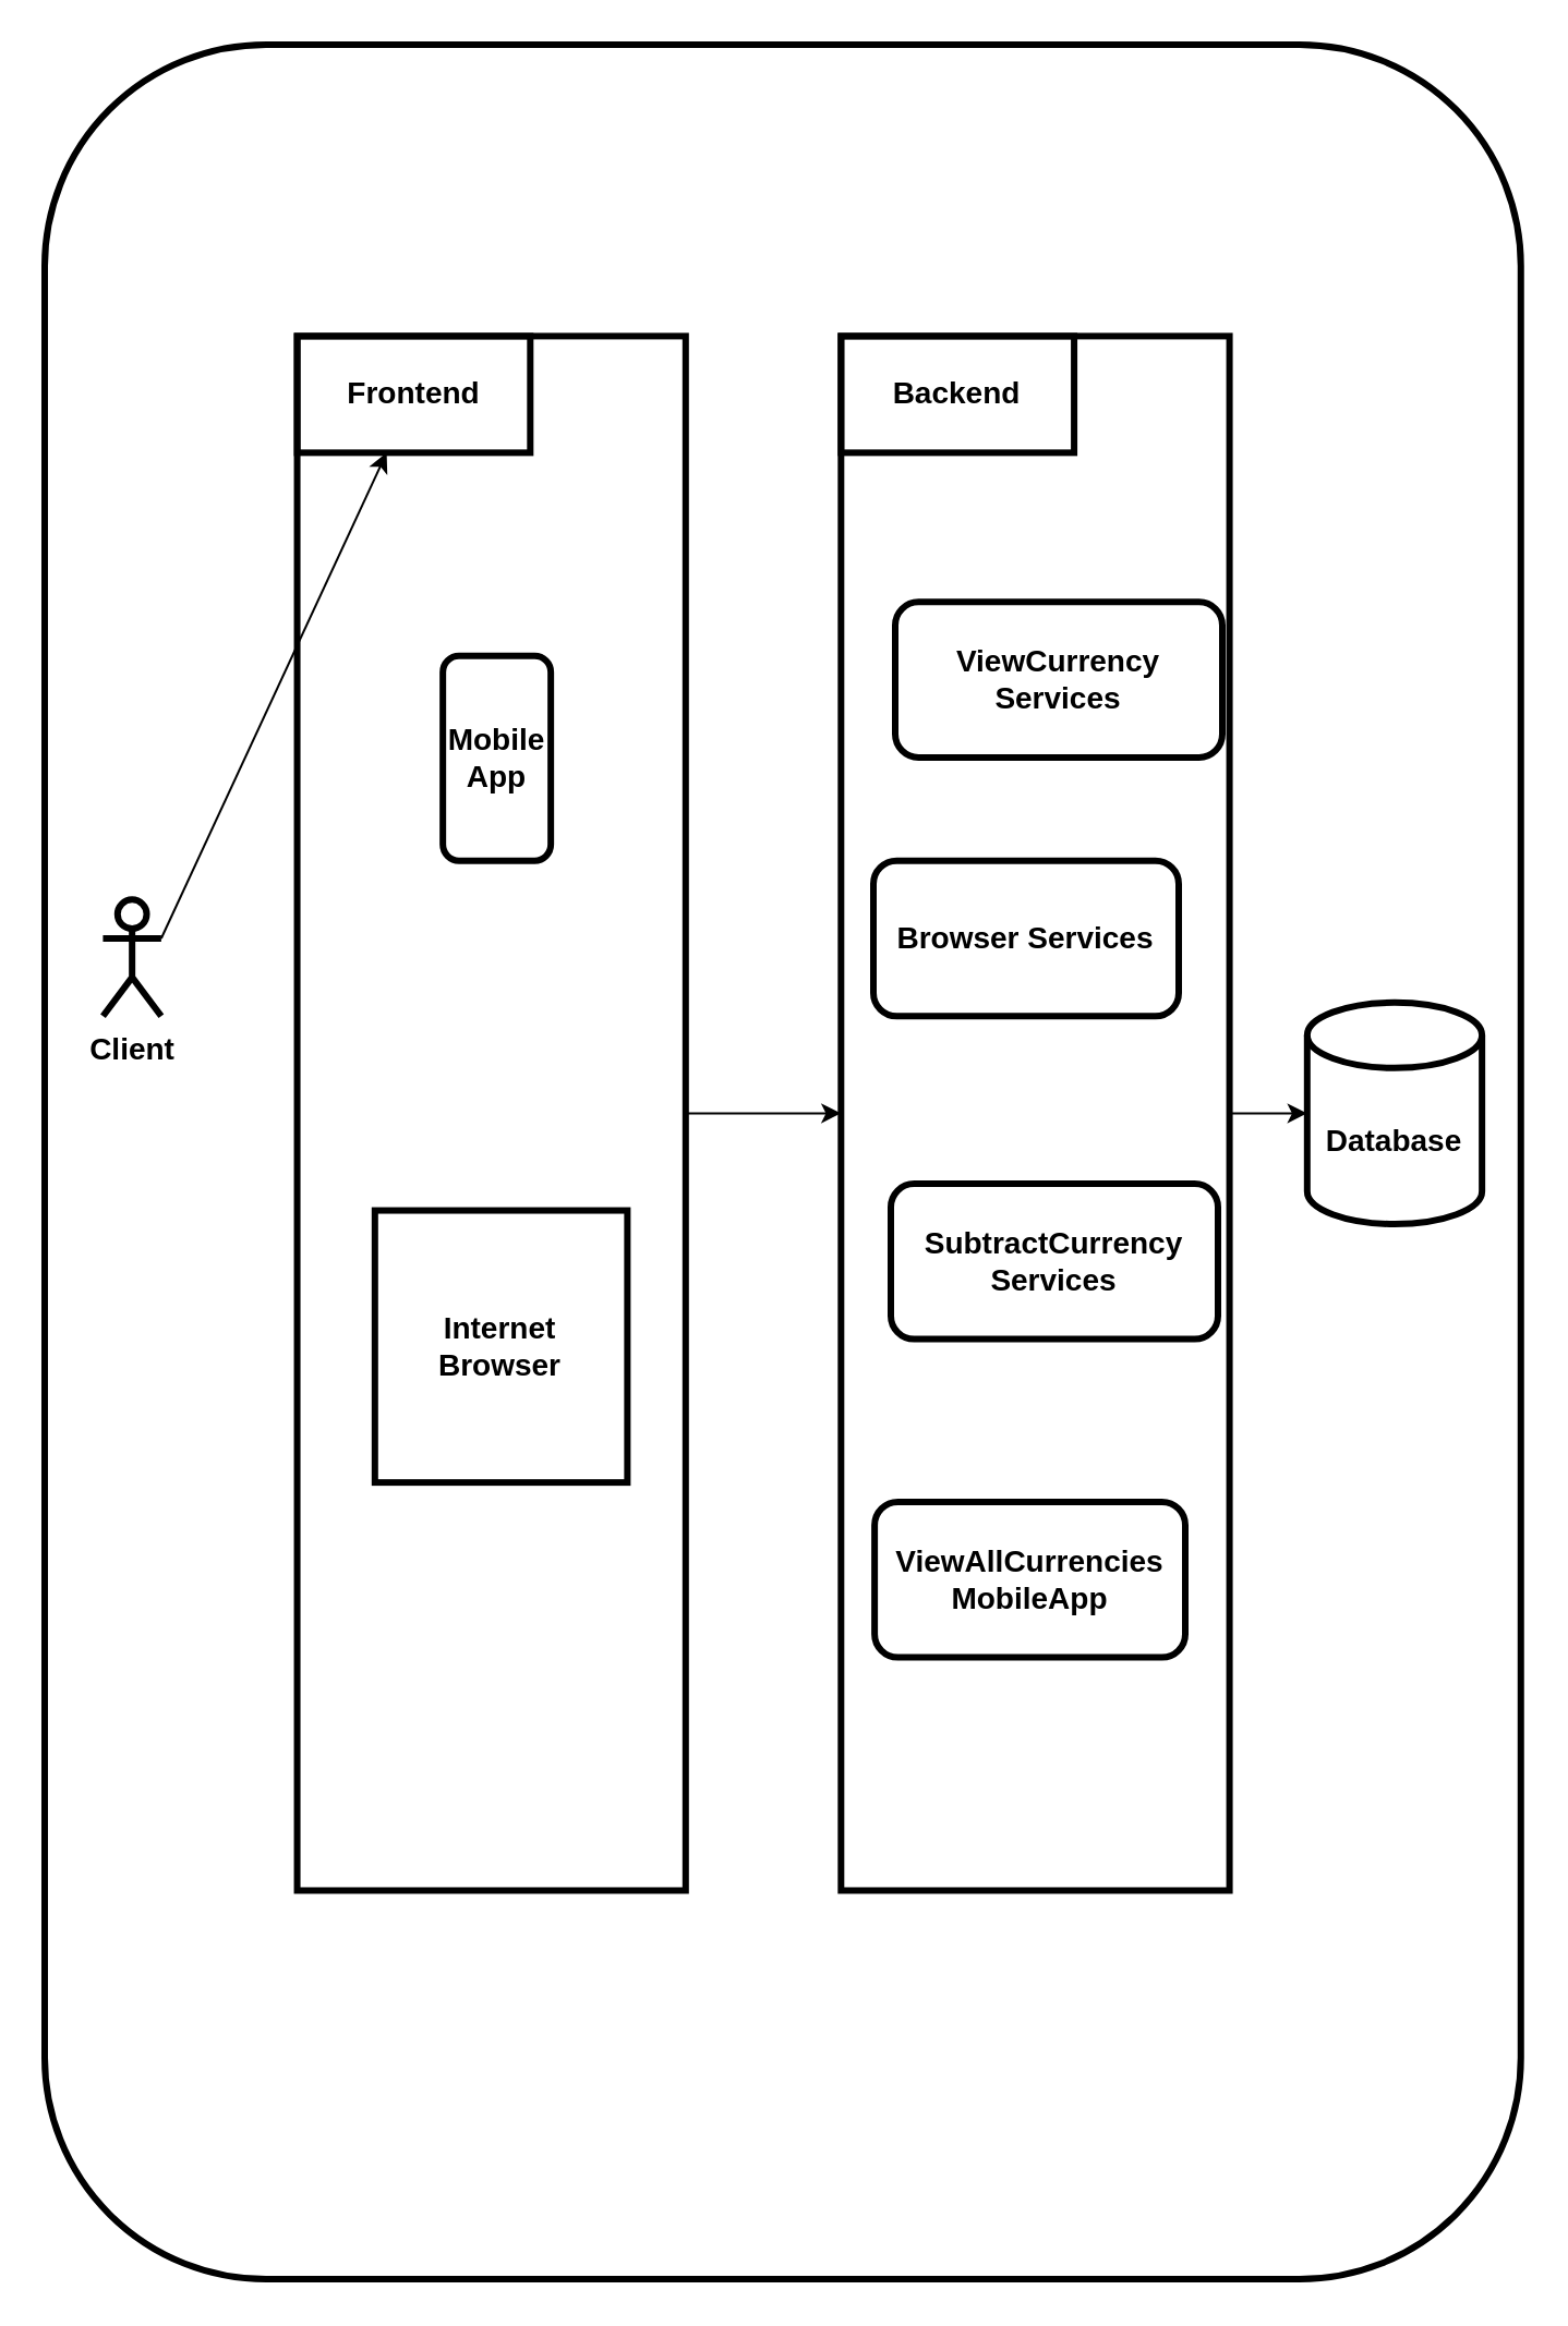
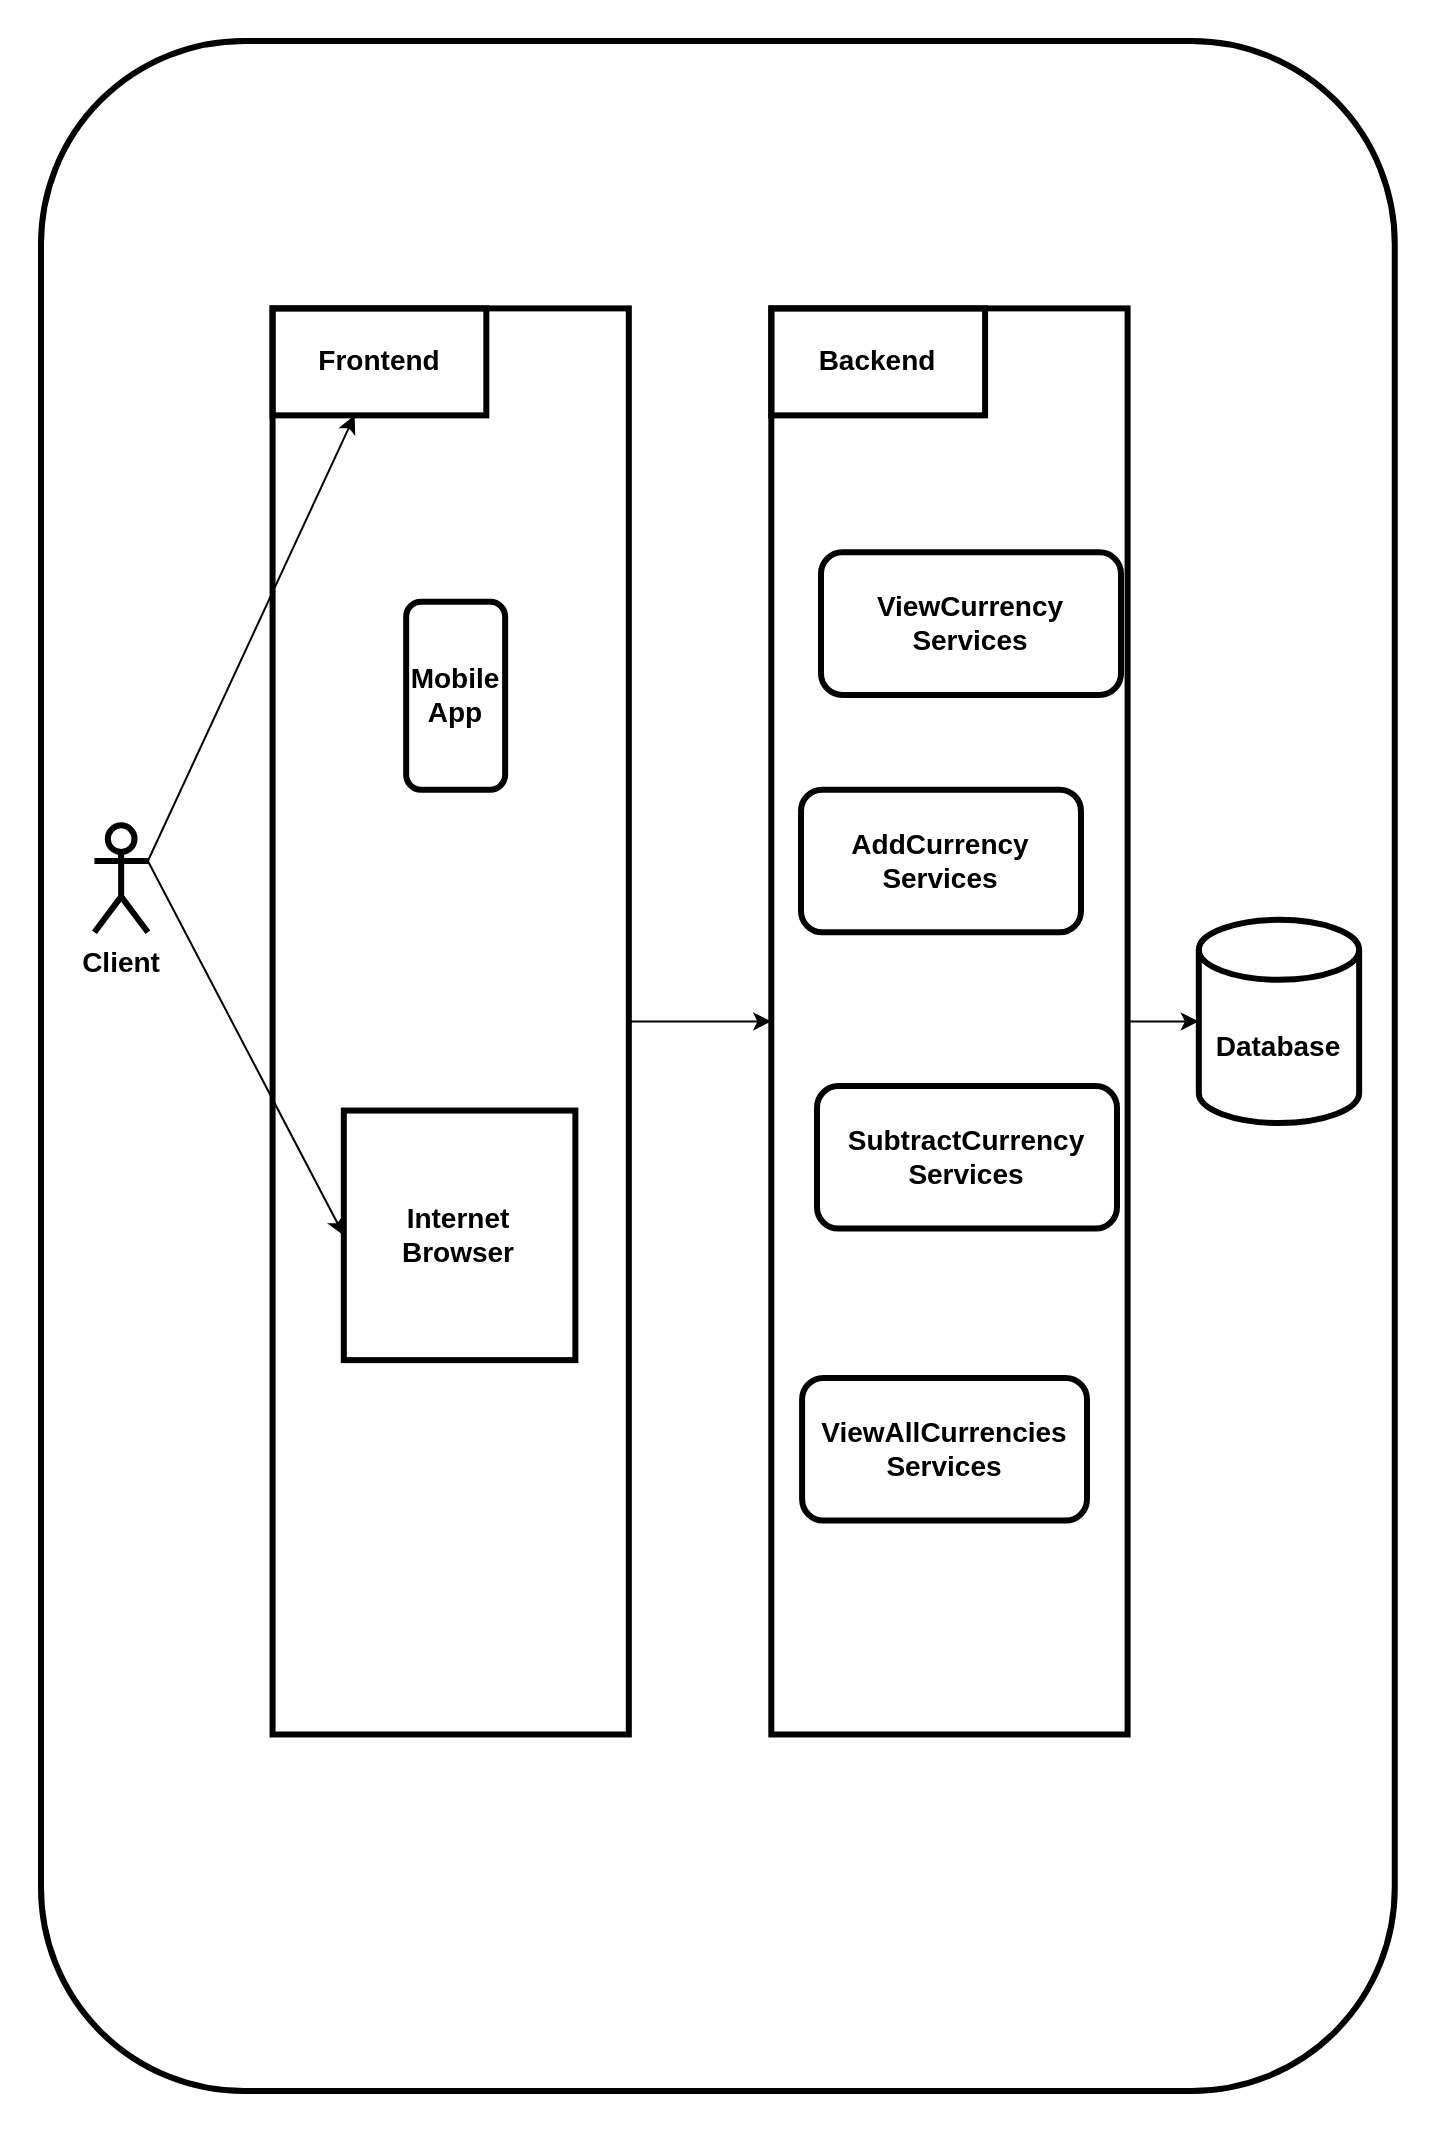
- <mxCell id="16" value="Browser Services" style="rounded=1;whiteSpace=wrap;html=1;fontSize=14;strokeWidth=3;fillColor=none;fontStyle=1" vertex="1" parent="1"><mxGeometry x="400" y="394.35" width="140" height="71.3" as="geometry" /></mxCell>
+ <mxCell id="16" value="AddCurrency Services" style="rounded=1;whiteSpace=wrap;html=1;fontSize=14;strokeWidth=3;fillColor=none;fontStyle=1" vertex="1" parent="1"><mxGeometry x="400" y="394.35" width="140" height="71.3" as="geometry" /></mxCell>
+ <mxCell id="14" style="edgeStyle=none;rounded=0;orthogonalLoop=1;jettySize=auto;html=1;exitX=1;exitY=0.333;exitDx=0;exitDy=0;exitPerimeter=0;entryX=0;entryY=0.5;entryDx=0;entryDy=0;fontSize=14;fontStyle=1" edge="1" parent="1" source="3" target="13"><mxGeometry x="80" y="55" as="geometry" /></mxCell>
- <mxCell id="18" value="ViewAllCurrencies&lt;br style=&quot;font-size: 14px;&quot;&gt;MobileApp" style="rounded=1;whiteSpace=wrap;html=1;fontSize=14;strokeWidth=3;fillColor=none;fontStyle=1" vertex="1" parent="1"><mxGeometry x="400.55" y="688.48" width="142.45" height="71.3" as="geometry" /></mxCell>
+ <mxCell id="18" value="ViewAllCurrencies&lt;br style=&quot;font-size: 14px;&quot;&gt;Services" style="rounded=1;whiteSpace=wrap;html=1;fontSize=14;strokeWidth=3;fillColor=none;fontStyle=1" vertex="1" parent="1"><mxGeometry x="400.55" y="688.48" width="142.45" height="71.3" as="geometry" /></mxCell>
